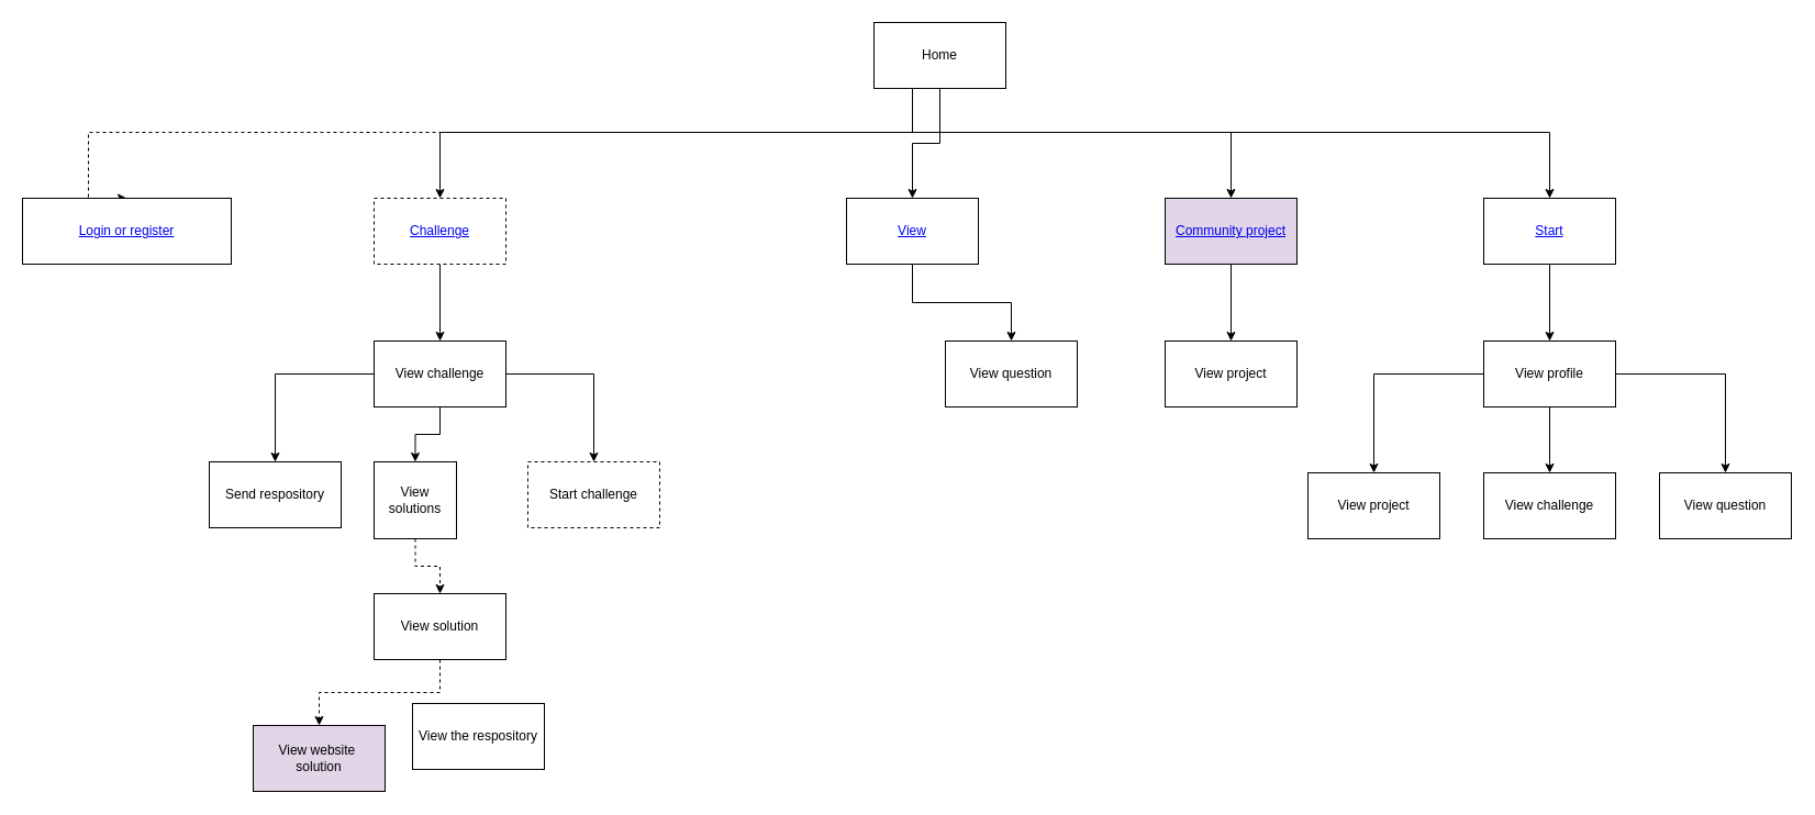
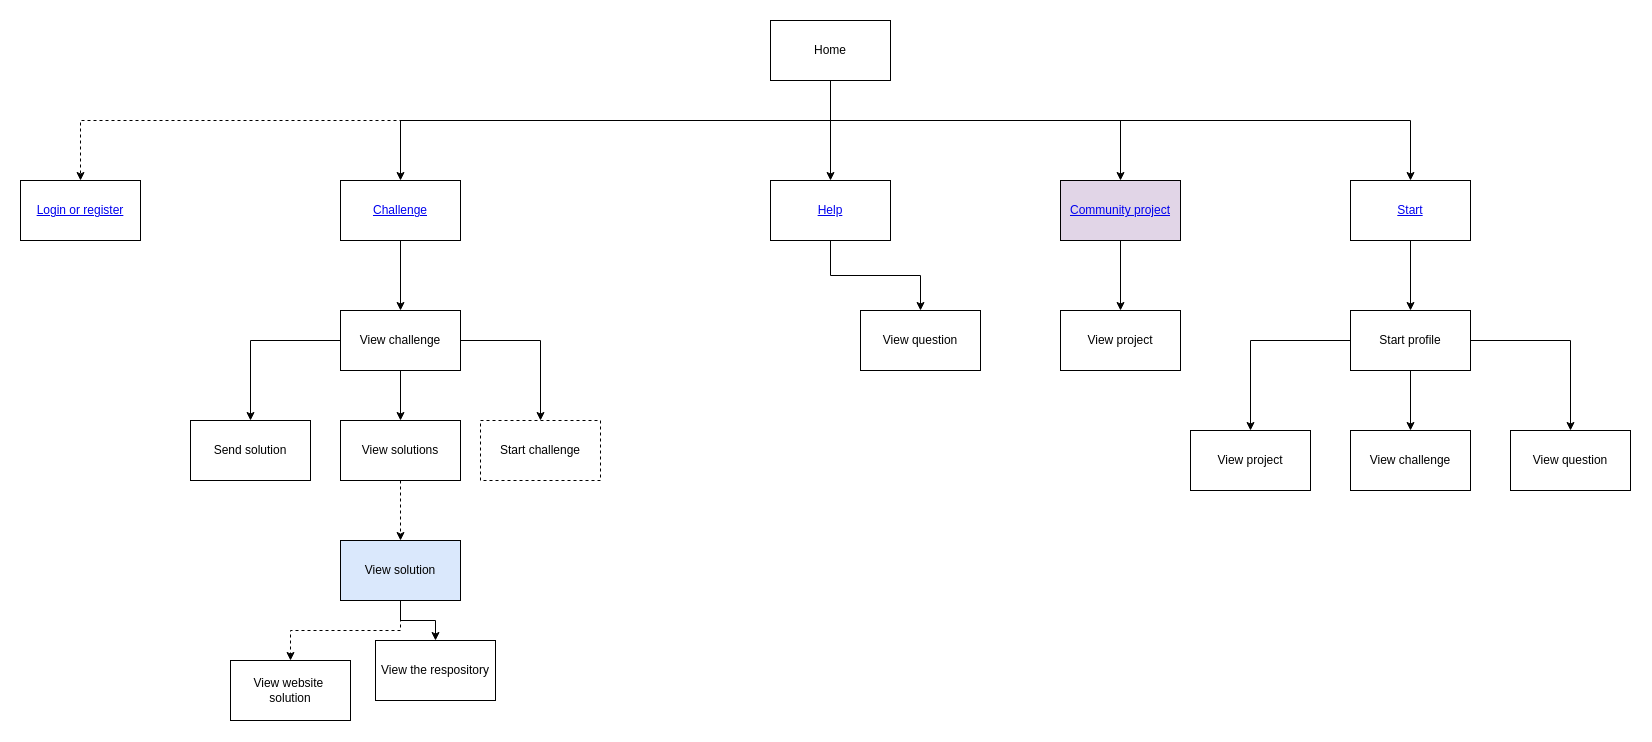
- <mxCell id="7" value="Home" style="rounded=0;whiteSpace=wrap;html=1;" parent="1" vertex="1"><mxGeometry x="795" y="20" width="120" height="60" as="geometry" /></mxCell>
+ <mxCell id="7" value="Home" style="rounded=0;whiteSpace=wrap;html=1;" parent="1" vertex="1"><mxGeometry x="770" y="20" width="120" height="60" as="geometry" /></mxCell>
- <mxCell id="38" value="&lt;a href=&quot;data:page/id,fHlvUqqk3ppf5Vi9E2lW&quot;&gt;Login or register&lt;/a&gt;" style="rounded=0;whiteSpace=wrap;html=1;" vertex="1" parent="1"><mxGeometry x="20" y="180" width="190" height="60" as="geometry" /></mxCell>
+ <mxCell id="38" value="&lt;a href=&quot;data:page/id,fHlvUqqk3ppf5Vi9E2lW&quot;&gt;Login or register&lt;/a&gt;" style="rounded=0;whiteSpace=wrap;html=1;" vertex="1" parent="1"><mxGeometry x="20" y="180" width="120" height="60" as="geometry" /></mxCell>
- <mxCell id="9" value="&lt;a href=&quot;data:page/id,5EHCtcs9kEm-UWzT6FUK&quot;&gt;Challenge&lt;/a&gt;" style="rounded=0;whiteSpace=wrap;html=1;dashed=1;" parent="1" vertex="1"><mxGeometry x="340" y="180" width="120" height="60" as="geometry" /></mxCell>
+ <mxCell id="9" value="&lt;a href=&quot;data:page/id,5EHCtcs9kEm-UWzT6FUK&quot;&gt;Challenge&lt;/a&gt;" style="rounded=0;whiteSpace=wrap;html=1;" parent="1" vertex="1"><mxGeometry x="340" y="180" width="120" height="60" as="geometry" /></mxCell>
- <mxCell id="11" value="&lt;a href=&quot;data:page/id,496m7DnQk6Kbzwh4w0HC&quot;&gt;View&lt;/a&gt;" style="rounded=0;whiteSpace=wrap;html=1;" parent="1" vertex="1"><mxGeometry x="770" y="180" width="120" height="60" as="geometry" /></mxCell>
+ <mxCell id="11" value="&lt;a href=&quot;data:page/id,496m7DnQk6Kbzwh4w0HC&quot;&gt;Help&lt;/a&gt;" style="rounded=0;whiteSpace=wrap;html=1;" parent="1" vertex="1"><mxGeometry x="770" y="180" width="120" height="60" as="geometry" /></mxCell>
- <mxCell id="34" value="View profile" style="rounded=0;whiteSpace=wrap;html=1;" parent="1" vertex="1"><mxGeometry x="1350" y="310" width="120" height="60" as="geometry" /></mxCell>
+ <mxCell id="34" value="Start profile" style="rounded=0;whiteSpace=wrap;html=1;" parent="1" vertex="1"><mxGeometry x="1350" y="310" width="120" height="60" as="geometry" /></mxCell>
- <mxCell id="21" value="Send respository" style="rounded=0;whiteSpace=wrap;html=1;" parent="1" vertex="1"><mxGeometry x="190" y="420" width="120" height="60" as="geometry" /></mxCell>
+ <mxCell id="21" value="Send solution" style="rounded=0;whiteSpace=wrap;html=1;" parent="1" vertex="1"><mxGeometry x="190" y="420" width="120" height="60" as="geometry" /></mxCell>
- <mxCell id="23" value="View solutions" style="rounded=0;whiteSpace=wrap;html=1;" parent="1" vertex="1"><mxGeometry x="340" y="420" width="75" height="70" as="geometry" /></mxCell>
+ <mxCell id="23" value="View solutions" style="rounded=0;whiteSpace=wrap;html=1;" parent="1" vertex="1"><mxGeometry x="340" y="420" width="120" height="60" as="geometry" /></mxCell>
- <mxCell id="26" value="View solution" style="rounded=0;whiteSpace=wrap;html=1;" parent="1" vertex="1"><mxGeometry x="340" y="540" width="120" height="60" as="geometry" /></mxCell>
+ <mxCell id="26" value="View solution" style="rounded=0;whiteSpace=wrap;html=1;fillColor=#dae8fc;" parent="1" vertex="1"><mxGeometry x="340" y="540" width="120" height="60" as="geometry" /></mxCell>
+ <mxCell id="25" style="edgeStyle=orthogonalEdgeStyle;rounded=0;orthogonalLoop=1;jettySize=auto;html=1;entryX=0.5;entryY=0;entryDx=0;entryDy=0;" parent="1" source="26" target="28" edge="1"><mxGeometry relative="1" as="geometry" /></mxCell>
- <mxCell id="27" value="View website&amp;nbsp;&lt;div&gt;solution&lt;/div&gt;" style="rounded=0;whiteSpace=wrap;html=1;fillColor=#e1d5e7;" parent="1" vertex="1"><mxGeometry x="230" y="660" width="120" height="60" as="geometry" /></mxCell>
+ <mxCell id="27" value="View website&amp;nbsp;&lt;div&gt;solution&lt;/div&gt;" style="rounded=0;whiteSpace=wrap;html=1;" parent="1" vertex="1"><mxGeometry x="230" y="660" width="120" height="60" as="geometry" /></mxCell>
